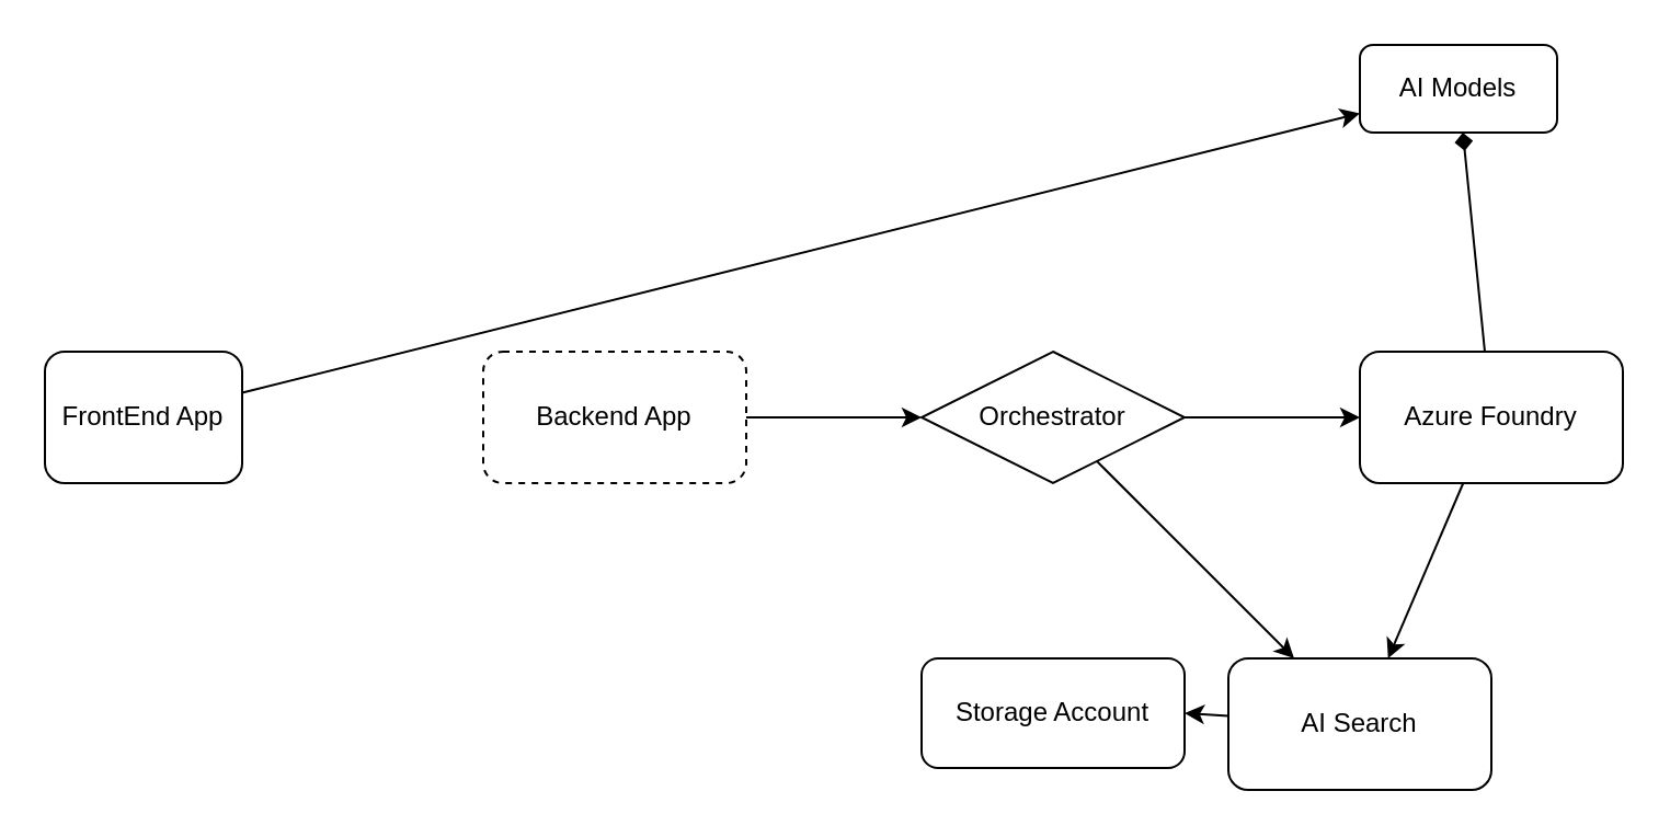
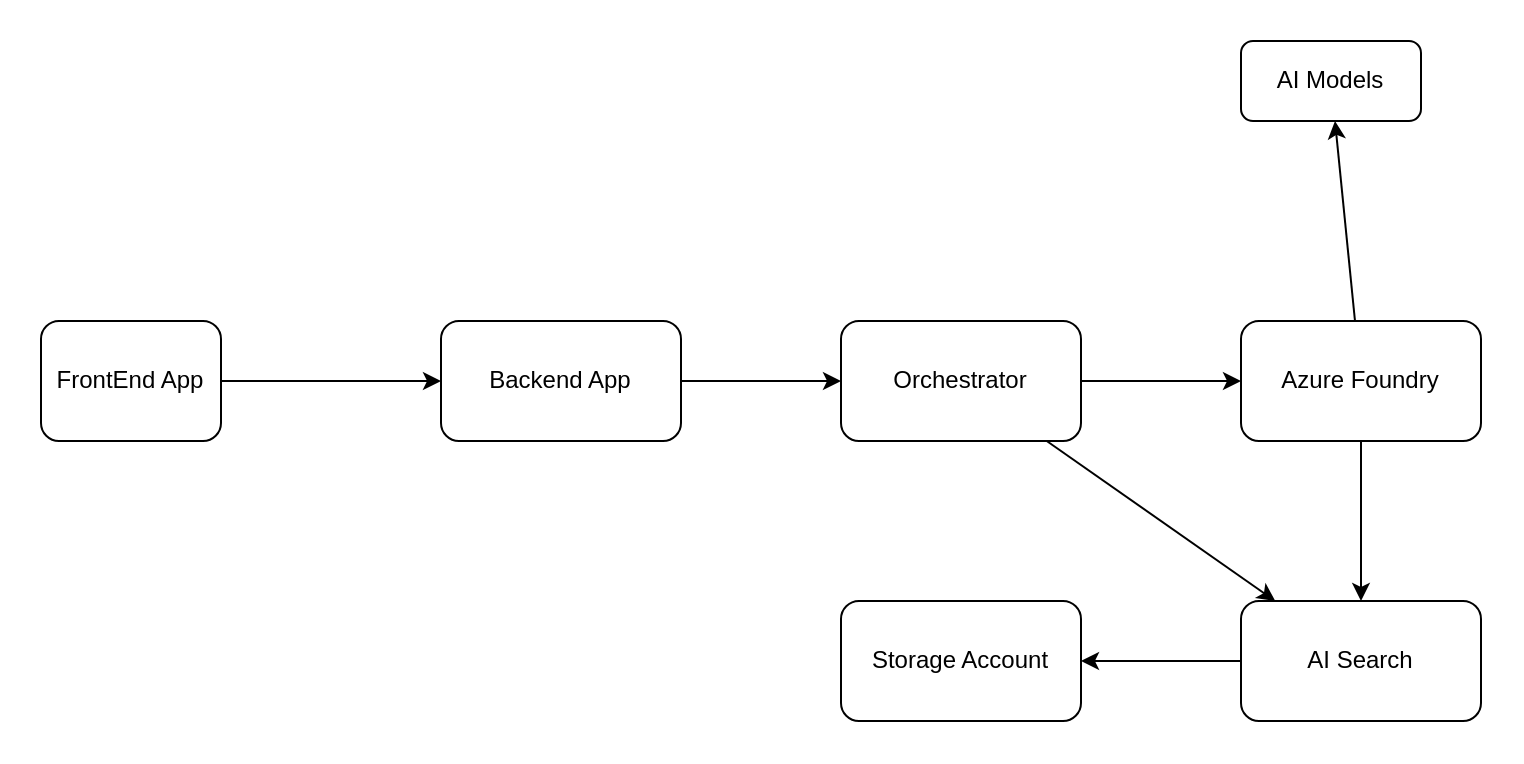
- <mxCell id="10" value="" style="edgeStyle=none;html=1;endArrow=diamond;" edge="1" parent="1" source="12" target="13"><mxGeometry relative="1" as="geometry" /></mxCell>
+ <mxCell id="10" value="" style="edgeStyle=none;html=1;" edge="1" parent="1" source="12" target="13"><mxGeometry relative="1" as="geometry" /></mxCell>
- <mxCell id="2" value="" style="edgeStyle=none;html=1;" edge="1" parent="1" source="3" target="13"><mxGeometry relative="1" as="geometry" /></mxCell>
+ <mxCell id="2" value="" style="edgeStyle=none;html=1;" edge="1" parent="1" source="3" target="5"><mxGeometry relative="1" as="geometry" /></mxCell>
- <mxCell id="5" value="Backend App" style="whiteSpace=wrap;html=1;rounded=1;dashed=1;" vertex="1" parent="1"><mxGeometry x="220" y="160" width="120" height="60" as="geometry" /></mxCell>
+ <mxCell id="5" value="Backend App" style="whiteSpace=wrap;html=1;rounded=1;" vertex="1" parent="1"><mxGeometry x="220" y="160" width="120" height="60" as="geometry" /></mxCell>
- <mxCell id="8" value="Orchestrator" style="rhombus;whiteSpace=wrap;html=1;" vertex="1" parent="1"><mxGeometry x="420" y="160" width="120" height="60" as="geometry" /></mxCell>
+ <mxCell id="8" value="Orchestrator" style="whiteSpace=wrap;html=1;rounded=1;" vertex="1" parent="1"><mxGeometry x="420" y="160" width="120" height="60" as="geometry" /></mxCell>
- <mxCell id="9" value="Storage Account" style="whiteSpace=wrap;html=1;rounded=1;" vertex="1" parent="1"><mxGeometry x="420" y="300" width="120" height="50" as="geometry" /></mxCell>
+ <mxCell id="9" value="Storage Account" style="whiteSpace=wrap;html=1;rounded=1;" vertex="1" parent="1"><mxGeometry x="420" y="300" width="120" height="60" as="geometry" /></mxCell>
- <mxCell id="15" value="AI Search" style="whiteSpace=wrap;html=1;rounded=1;" vertex="1" parent="1"><mxGeometry x="560" y="300" width="120" height="60" as="geometry" /></mxCell>
+ <mxCell id="15" value="AI Search" style="whiteSpace=wrap;html=1;rounded=1;" vertex="1" parent="1"><mxGeometry x="620" y="300" width="120" height="60" as="geometry" /></mxCell>
